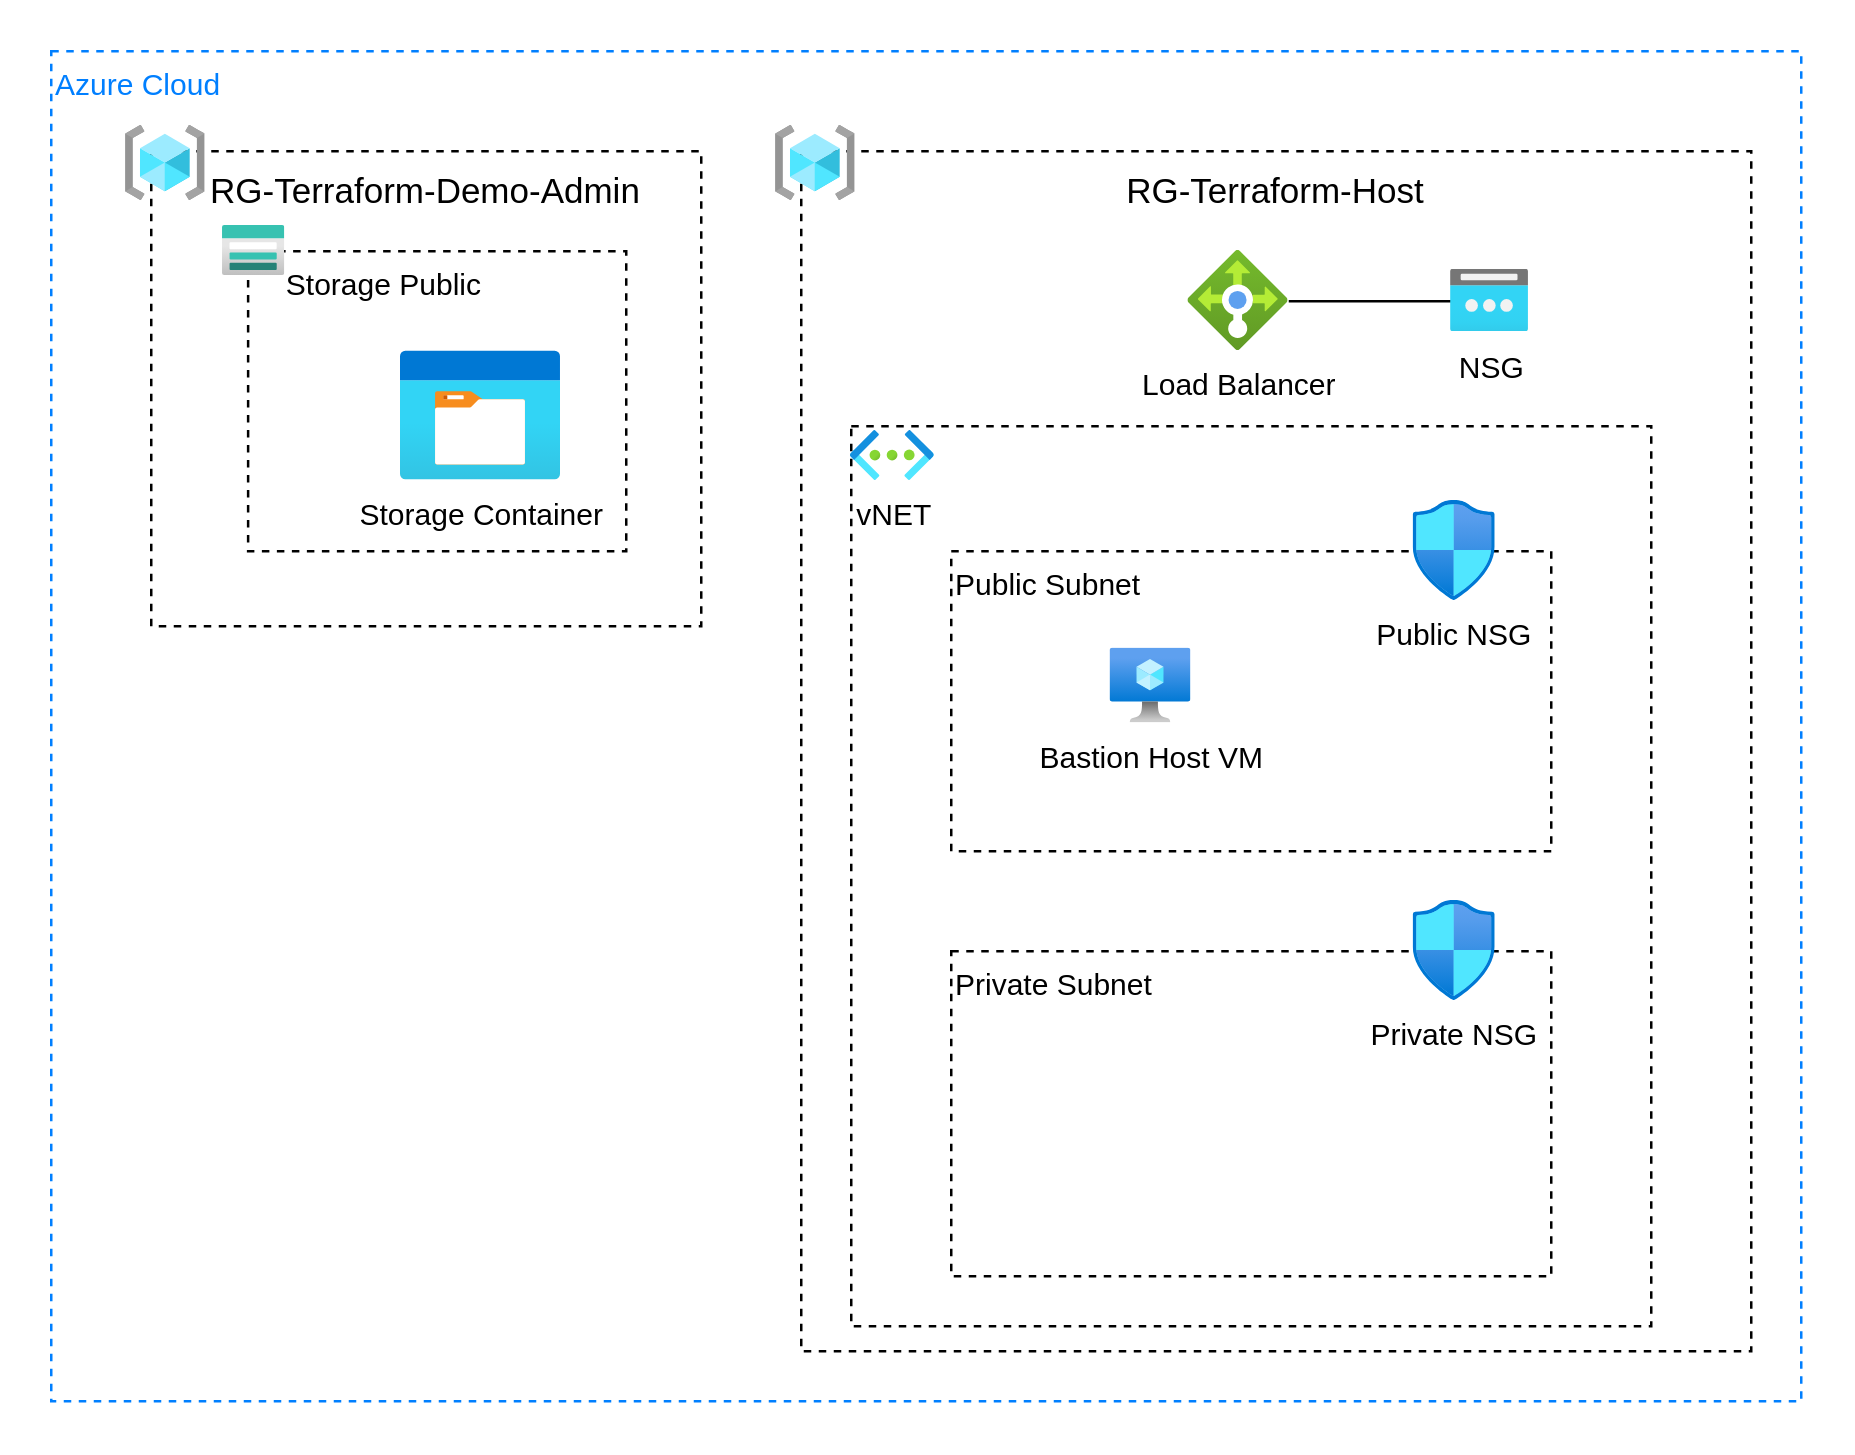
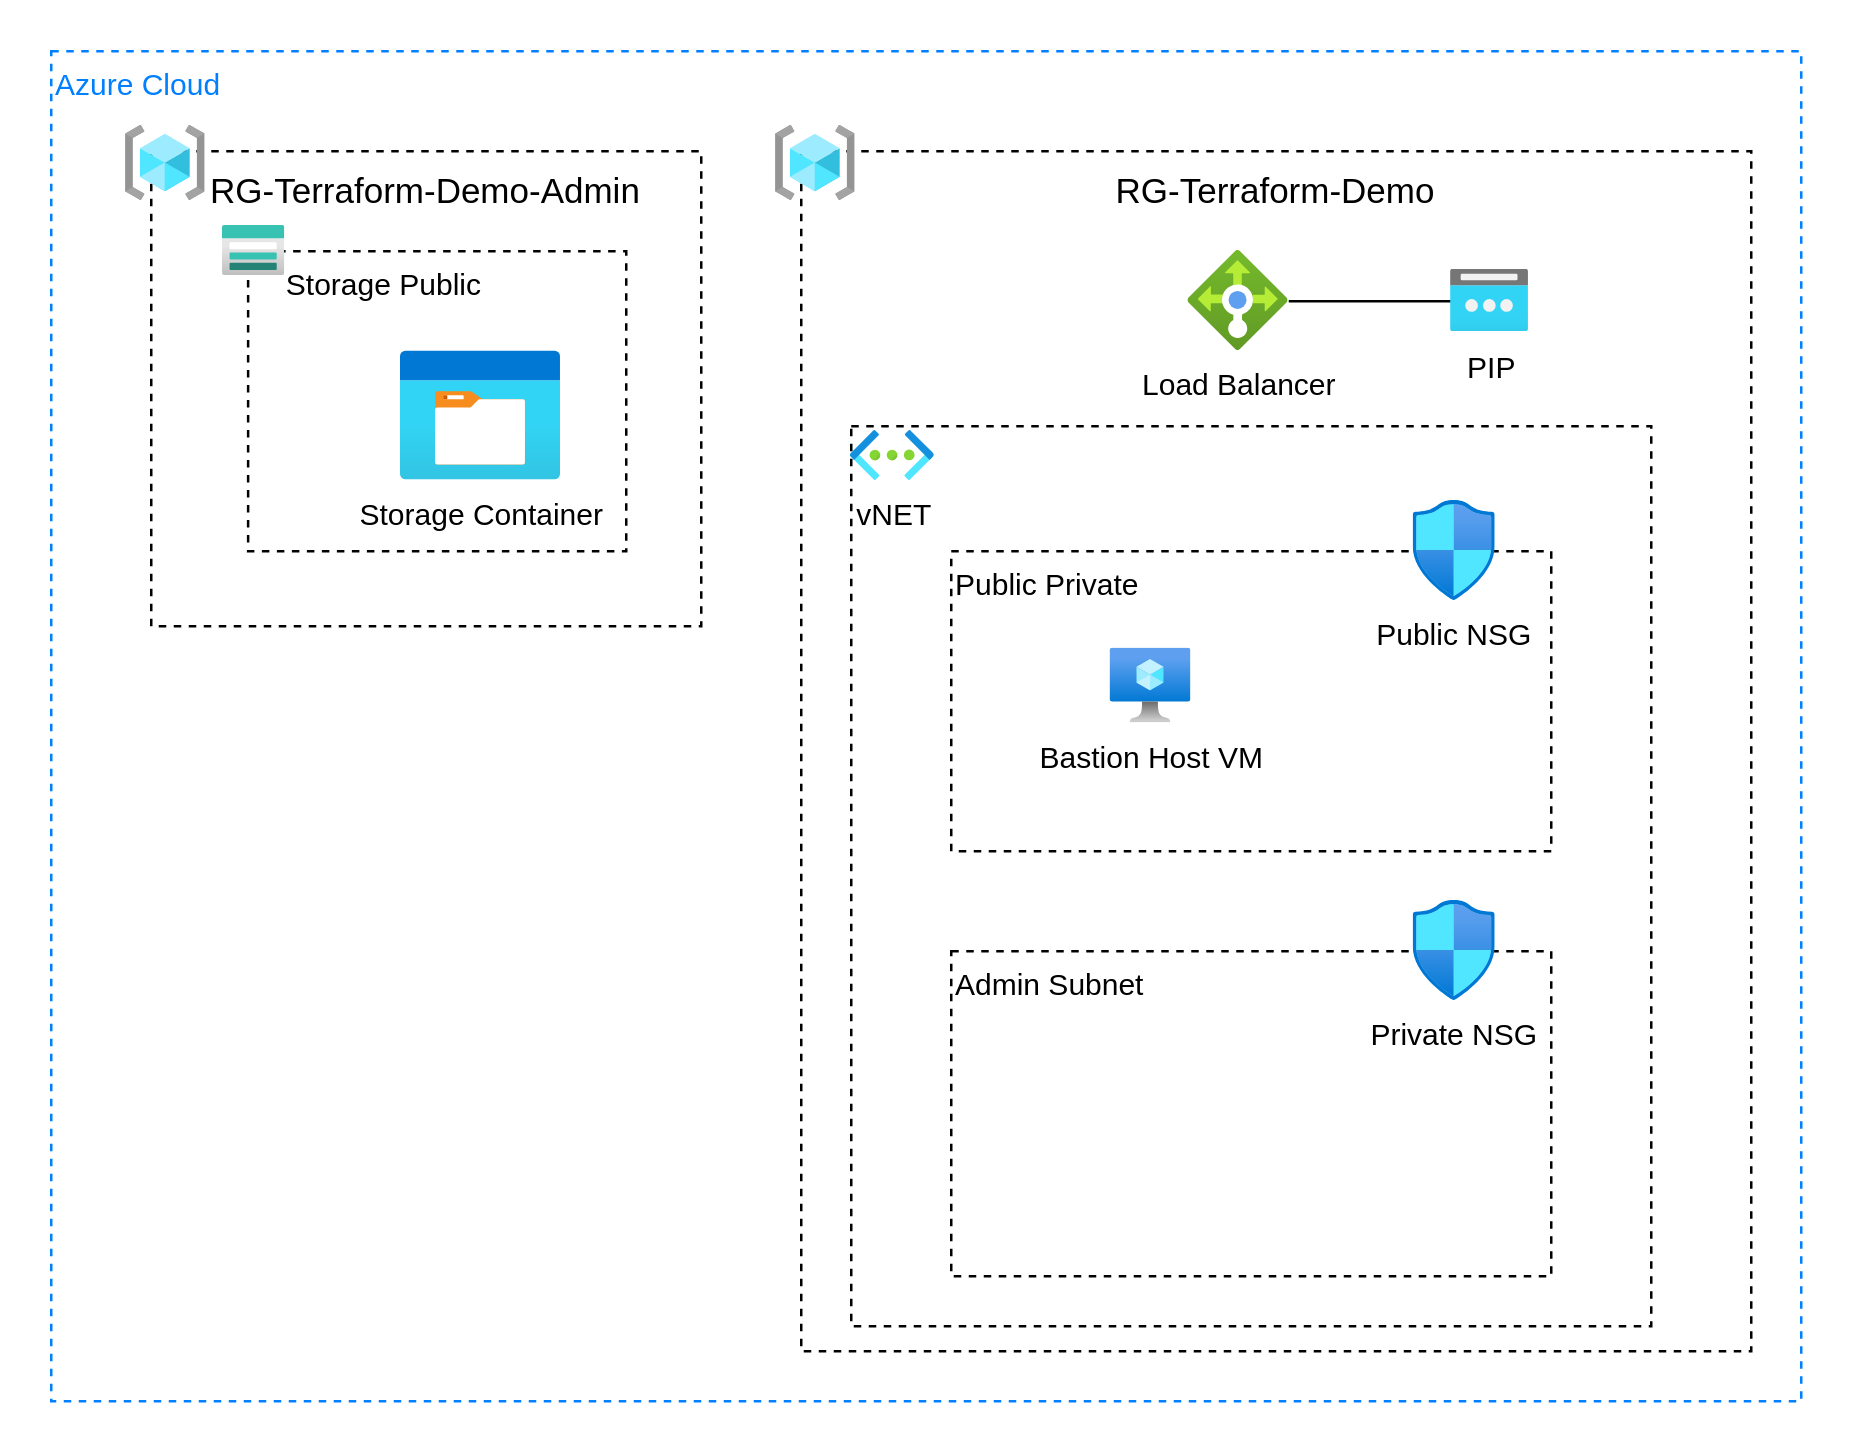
- <mxCell id="7" value="&lt;div style=&quot;line-height: 19px&quot;&gt;&lt;span style=&quot;font-size: 14px&quot;&gt;RG-Terraform-Host&lt;/span&gt;&lt;br&gt;&lt;/div&gt;" style="rounded=0;whiteSpace=wrap;html=1;dashed=1;fillColor=none;align=center;verticalAlign=top;labelPosition=center;verticalLabelPosition=middle;strokeColor=#000000;fontColor=#000000;" vertex="1" parent="3"><mxGeometry x="320" y="60" width="380" height="480" as="geometry" /></mxCell>
+ <mxCell id="7" value="&lt;div style=&quot;line-height: 19px&quot;&gt;&lt;span style=&quot;font-size: 14px&quot;&gt;RG-Terraform-Demo&lt;/span&gt;&lt;br&gt;&lt;/div&gt;" style="rounded=0;whiteSpace=wrap;html=1;dashed=1;fillColor=none;align=center;verticalAlign=top;labelPosition=center;verticalLabelPosition=middle;strokeColor=#000000;fontColor=#000000;" vertex="1" parent="3"><mxGeometry x="320" y="60" width="380" height="480" as="geometry" /></mxCell>
- <mxCell id="18" value="NSG" style="aspect=fixed;html=1;points=[];align=center;image;fontSize=12;image=img/lib/azure2/networking/Public_IP_Addresses.svg;dashed=1;strokeColor=#000000;fillColor=none;" vertex="1" parent="9"><mxGeometry x="580" y="107.5" width="31.25" height="25" as="geometry" /></mxCell>
+ <mxCell id="18" value="PIP" style="aspect=fixed;html=1;points=[];align=center;image;fontSize=12;image=img/lib/azure2/networking/Public_IP_Addresses.svg;dashed=1;strokeColor=#000000;fillColor=none;" vertex="1" parent="9"><mxGeometry x="580" y="107.5" width="31.25" height="25" as="geometry" /></mxCell>
- <mxCell id="12" value="Public Subnet" style="rounded=0;whiteSpace=wrap;html=1;dashed=1;fillColor=none;align=left;verticalAlign=top;labelPosition=center;verticalLabelPosition=middle;strokeColor=#000000;fontColor=#000000;" vertex="1" parent="9"><mxGeometry x="380" y="220" width="240" height="120" as="geometry" /></mxCell>
+ <mxCell id="12" value="Public Private" style="rounded=0;whiteSpace=wrap;html=1;dashed=1;fillColor=none;align=left;verticalAlign=top;labelPosition=center;verticalLabelPosition=middle;strokeColor=#000000;fontColor=#000000;" vertex="1" parent="9"><mxGeometry x="380" y="220" width="240" height="120" as="geometry" /></mxCell>
- <mxCell id="10" value="Private Subnet" style="rounded=0;whiteSpace=wrap;html=1;dashed=1;fillColor=none;align=left;verticalAlign=top;labelPosition=center;verticalLabelPosition=middle;strokeColor=#000000;fontColor=#000000;" vertex="1" parent="9"><mxGeometry x="380" y="380" width="240" height="130" as="geometry" /></mxCell>
+ <mxCell id="10" value="Admin Subnet" style="rounded=0;whiteSpace=wrap;html=1;dashed=1;fillColor=none;align=left;verticalAlign=top;labelPosition=center;verticalLabelPosition=middle;strokeColor=#000000;fontColor=#000000;" vertex="1" parent="9"><mxGeometry x="380" y="380" width="240" height="130" as="geometry" /></mxCell>
